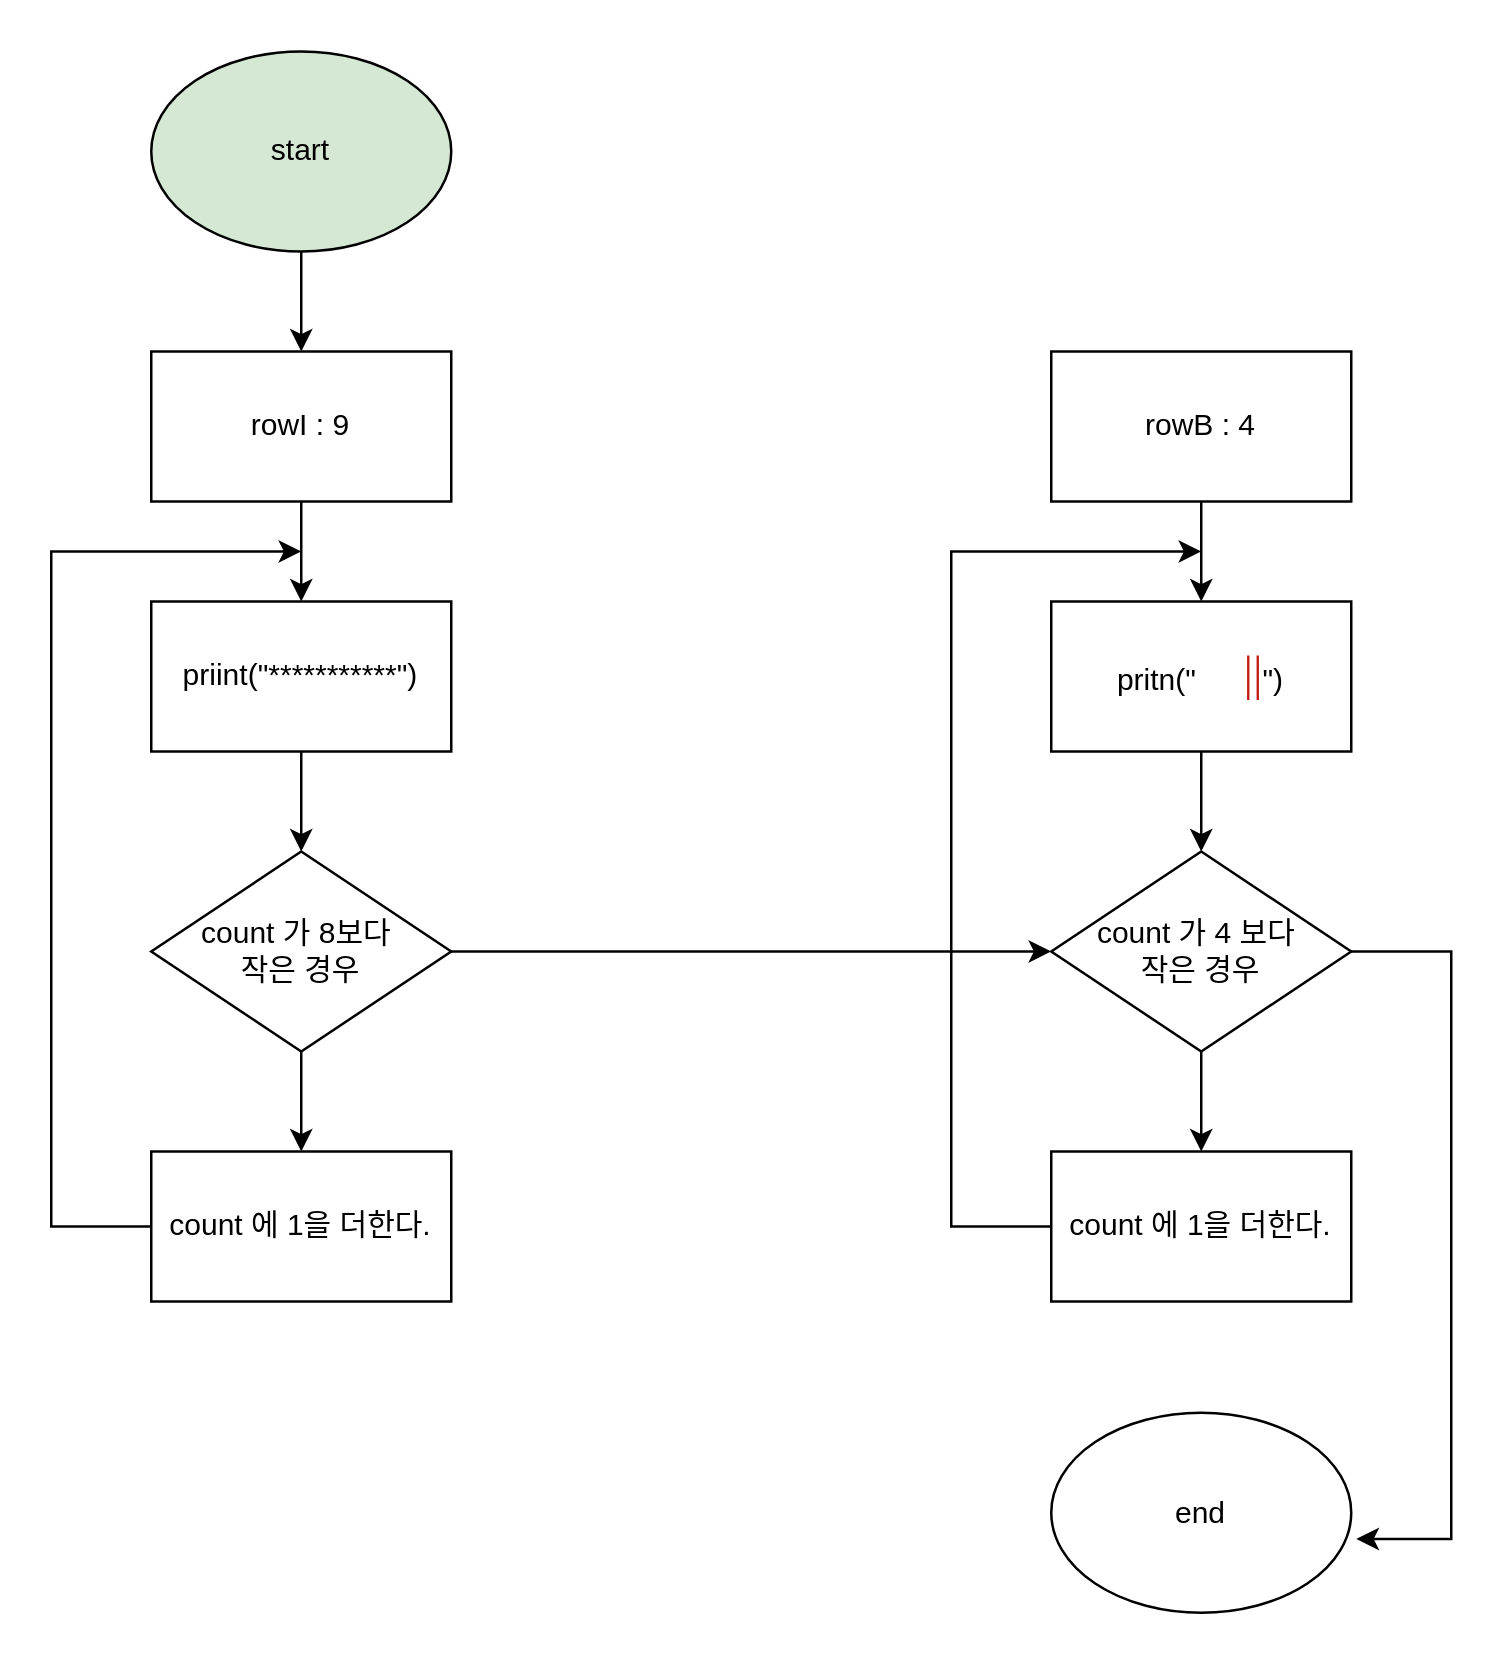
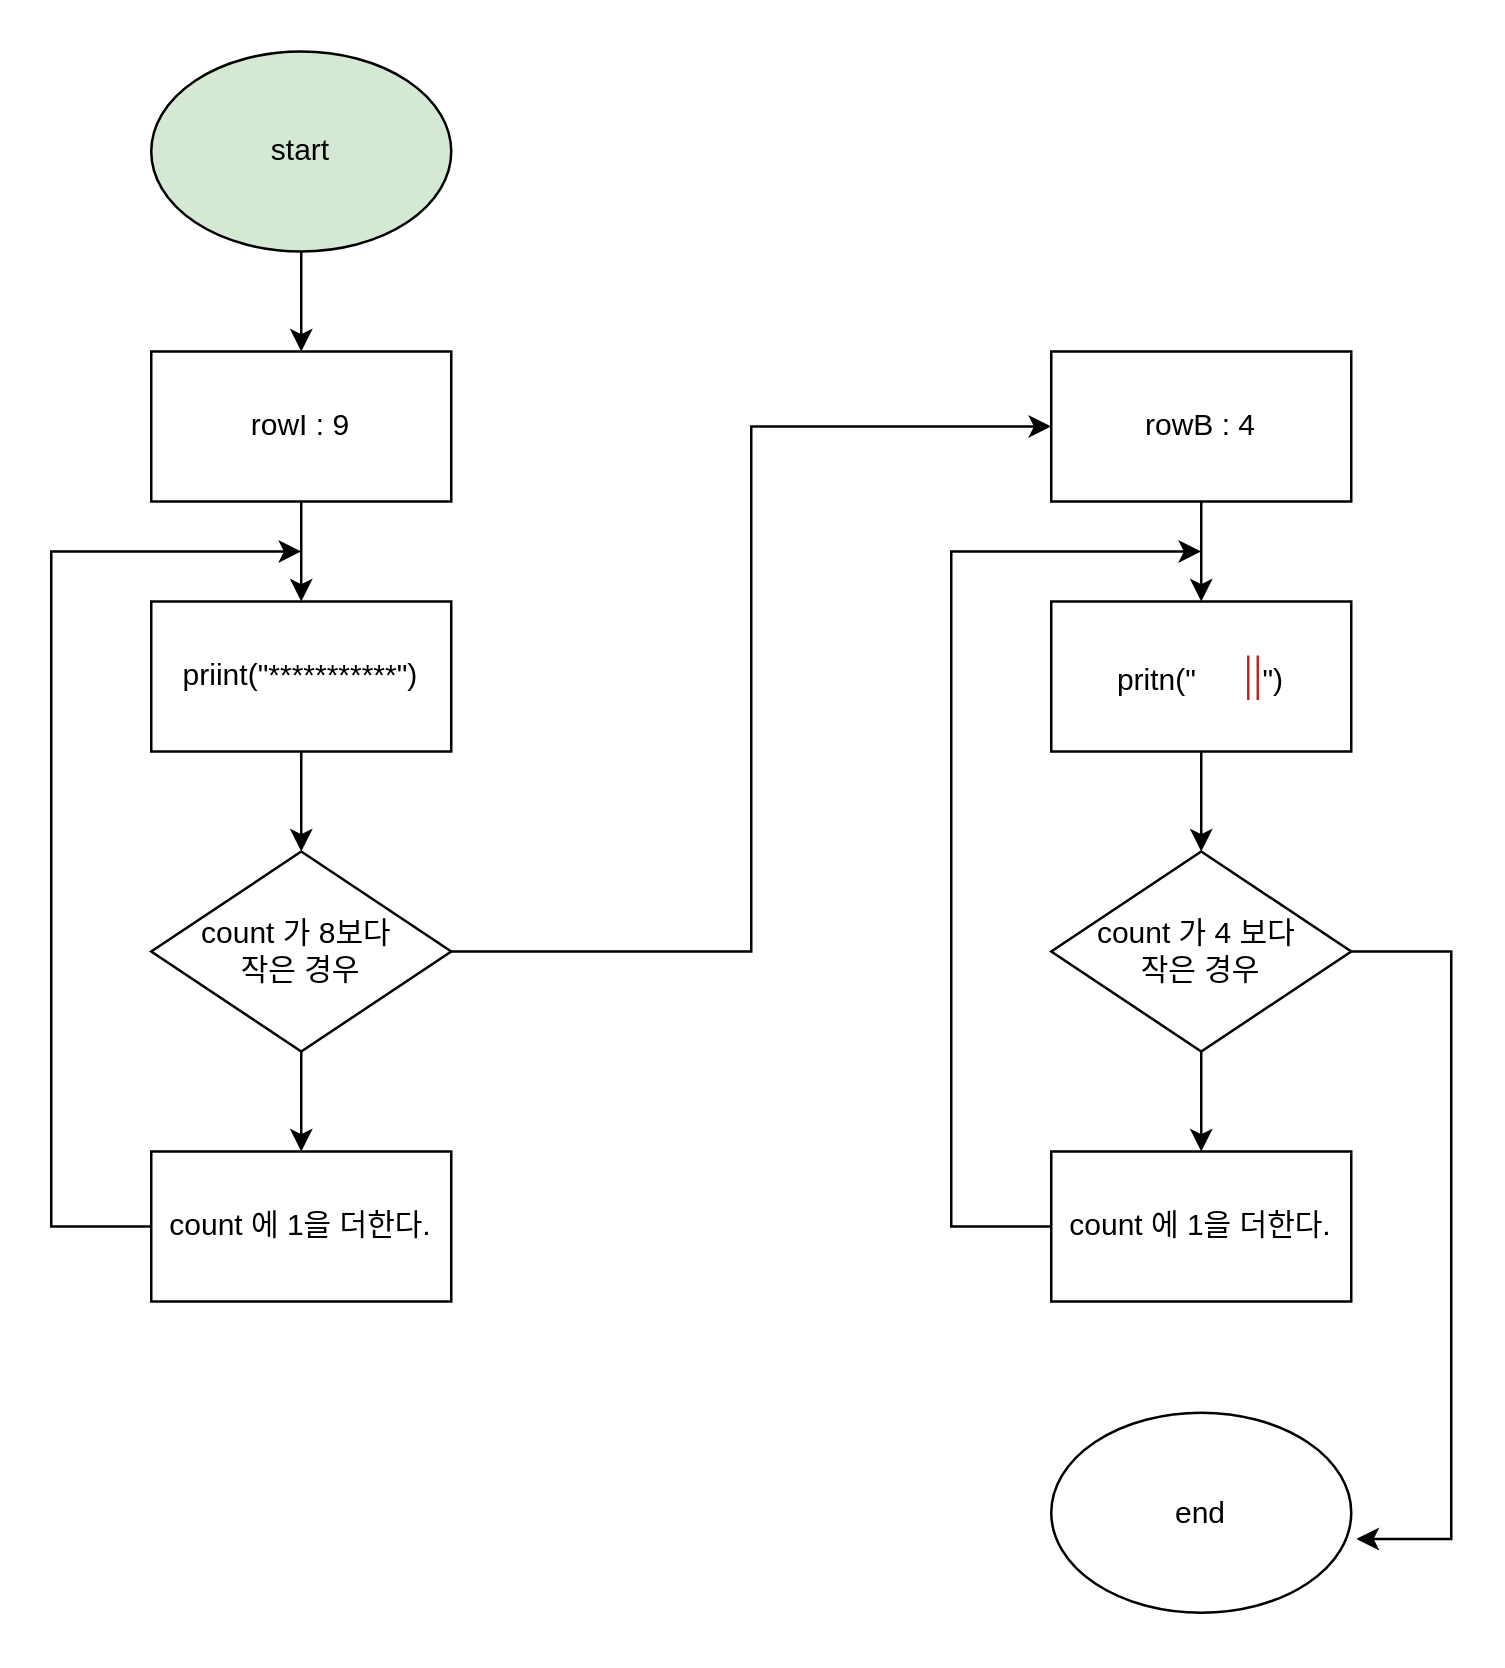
- <mxCell id="6" style="edgeStyle=orthogonalEdgeStyle;rounded=0;orthogonalLoop=1;jettySize=auto;html=1;exitX=1;exitY=0.5;exitDx=0;exitDy=0;" edge="1" parent="1" source="7" target="19"><mxGeometry relative="1" as="geometry"><mxPoint x="300" y="150" as="targetPoint" /></mxGeometry></mxCell>
+ <mxCell id="6" style="edgeStyle=orthogonalEdgeStyle;rounded=0;orthogonalLoop=1;jettySize=auto;html=1;exitX=1;exitY=0.5;exitDx=0;exitDy=0;entryX=0;entryY=0.5;entryDx=0;entryDy=0;" edge="1" parent="1" source="7" target="12"><mxGeometry relative="1" as="geometry"><mxPoint x="300" y="150" as="targetPoint" /></mxGeometry></mxCell>
